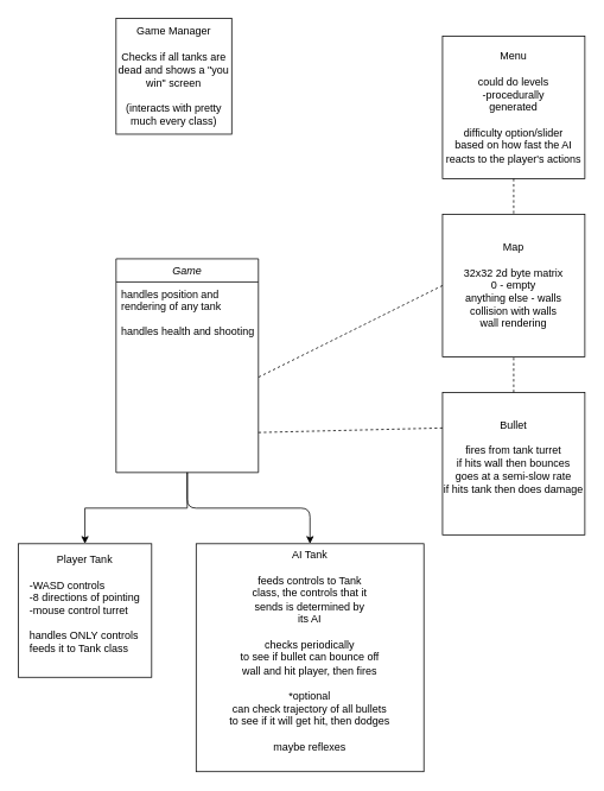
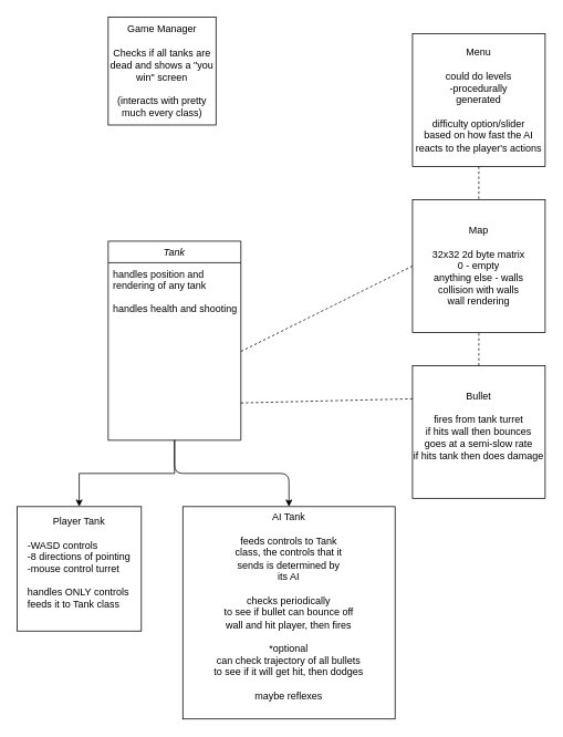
- <mxCell id="3" value="Game" style="swimlane;fontStyle=2;align=center;verticalAlign=top;childLayout=stackLayout;horizontal=1;startSize=26;horizontalStack=0;resizeParent=1;resizeLast=0;collapsible=1;marginBottom=0;rounded=0;shadow=0;strokeWidth=1;" parent="1" vertex="1"><mxGeometry x="130" y="290" width="160" height="240" as="geometry"><mxRectangle x="230" y="140" width="160" height="26" as="alternateBounds" /></mxGeometry></mxCell>
+ <mxCell id="3" value="Tank" style="swimlane;fontStyle=2;align=center;verticalAlign=top;childLayout=stackLayout;horizontal=1;startSize=26;horizontalStack=0;resizeParent=1;resizeLast=0;collapsible=1;marginBottom=0;rounded=0;shadow=0;strokeWidth=1;" parent="1" vertex="1"><mxGeometry x="130" y="290" width="160" height="240" as="geometry"><mxRectangle x="230" y="140" width="160" height="26" as="alternateBounds" /></mxGeometry></mxCell>
